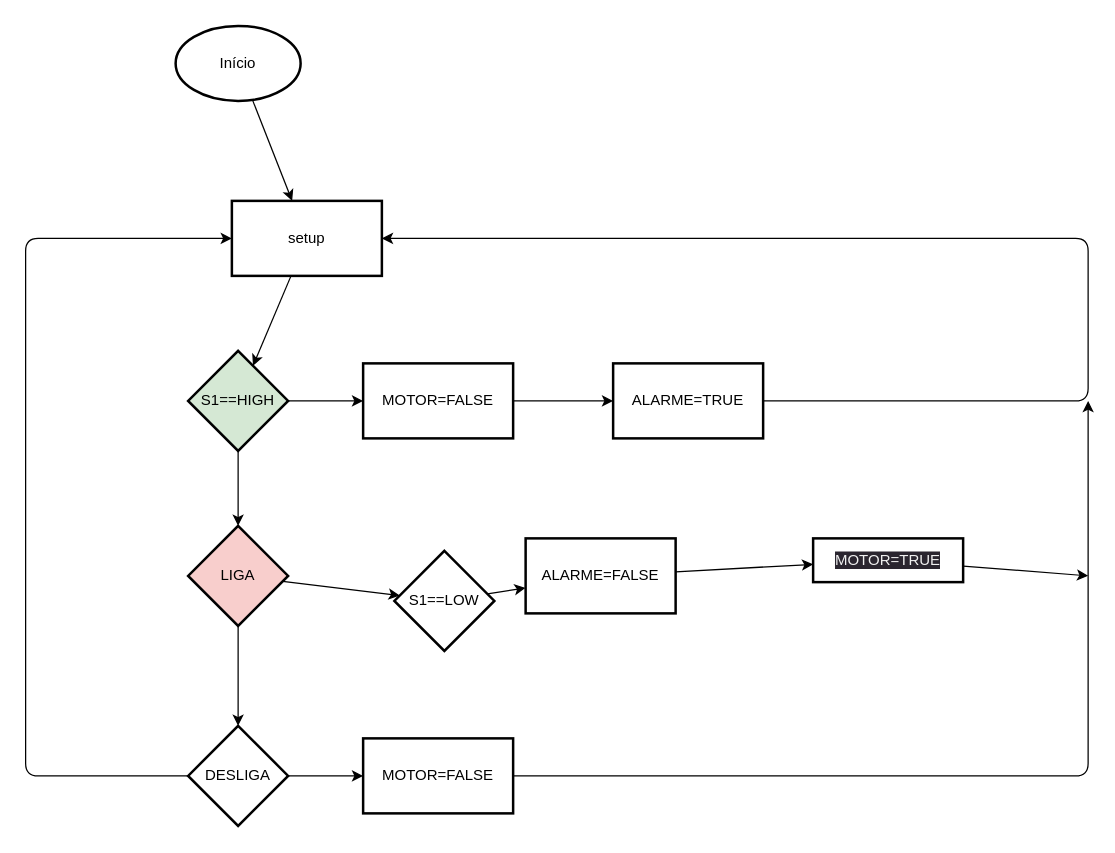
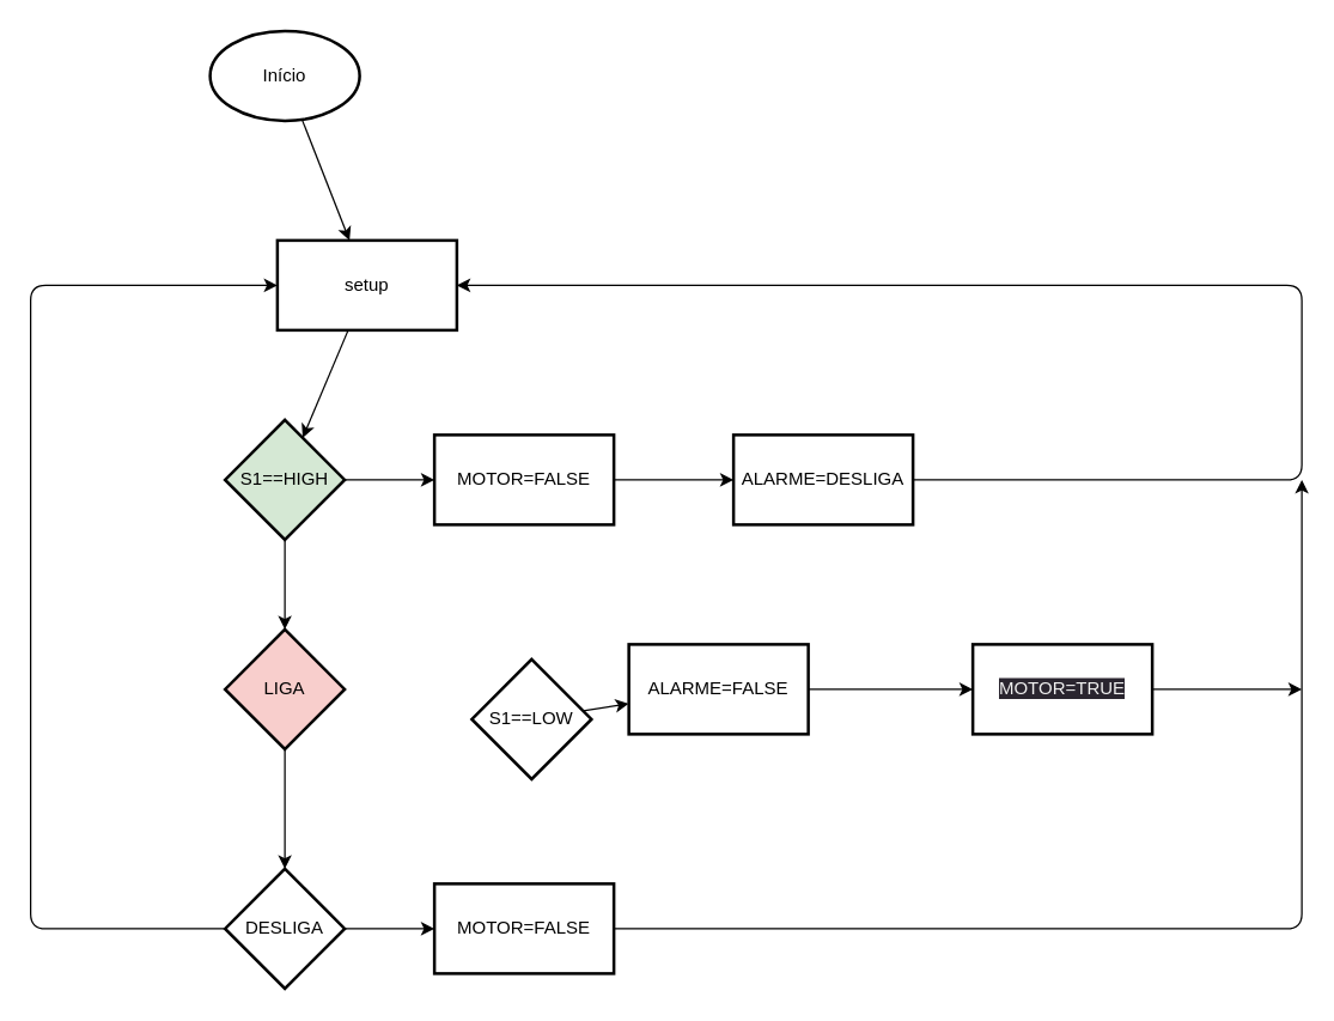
- <mxCell id="26" value="ALARME=TRUE" style="whiteSpace=wrap;html=1;strokeWidth=2;" vertex="1" parent="1"><mxGeometry x="490" y="290" width="120" height="60" as="geometry" /></mxCell>
+ <mxCell id="26" value="ALARME=DESLIGA" style="whiteSpace=wrap;html=1;strokeWidth=2;" vertex="1" parent="1"><mxGeometry x="490" y="290" width="120" height="60" as="geometry" /></mxCell>
- <mxCell id="19" value="&lt;span style=&quot;color: rgb(240, 240, 240); font-family: Helvetica; font-size: 12px; font-style: normal; font-variant-ligatures: normal; font-variant-caps: normal; font-weight: 400; letter-spacing: normal; orphans: 2; text-align: center; text-indent: 0px; text-transform: none; widows: 2; word-spacing: 0px; -webkit-text-stroke-width: 0px; background-color: rgb(42, 37, 47); text-decoration-thickness: initial; text-decoration-style: initial; text-decoration-color: initial; float: none; display: inline !important;&quot;&gt;MOTOR=TRUE&lt;/span&gt;" style="whiteSpace=wrap;html=1;strokeWidth=2;" vertex="1" parent="1"><mxGeometry x="650" y="430" width="120" height="35" as="geometry" /></mxCell>
+ <mxCell id="19" value="&lt;span style=&quot;color: rgb(240, 240, 240); font-family: Helvetica; font-size: 12px; font-style: normal; font-variant-ligatures: normal; font-variant-caps: normal; font-weight: 400; letter-spacing: normal; orphans: 2; text-align: center; text-indent: 0px; text-transform: none; widows: 2; word-spacing: 0px; -webkit-text-stroke-width: 0px; background-color: rgb(42, 37, 47); text-decoration-thickness: initial; text-decoration-style: initial; text-decoration-color: initial; float: none; display: inline !important;&quot;&gt;MOTOR=TRUE&lt;/span&gt;" style="whiteSpace=wrap;html=1;strokeWidth=2;" vertex="1" parent="1"><mxGeometry x="650" y="430" width="120" height="60" as="geometry" /></mxCell>
- <mxCell id="7" value="" style="edgeStyle=none;html=1;" edge="1" parent="1" source="8" target="15"><mxGeometry relative="1" as="geometry" /></mxCell>
